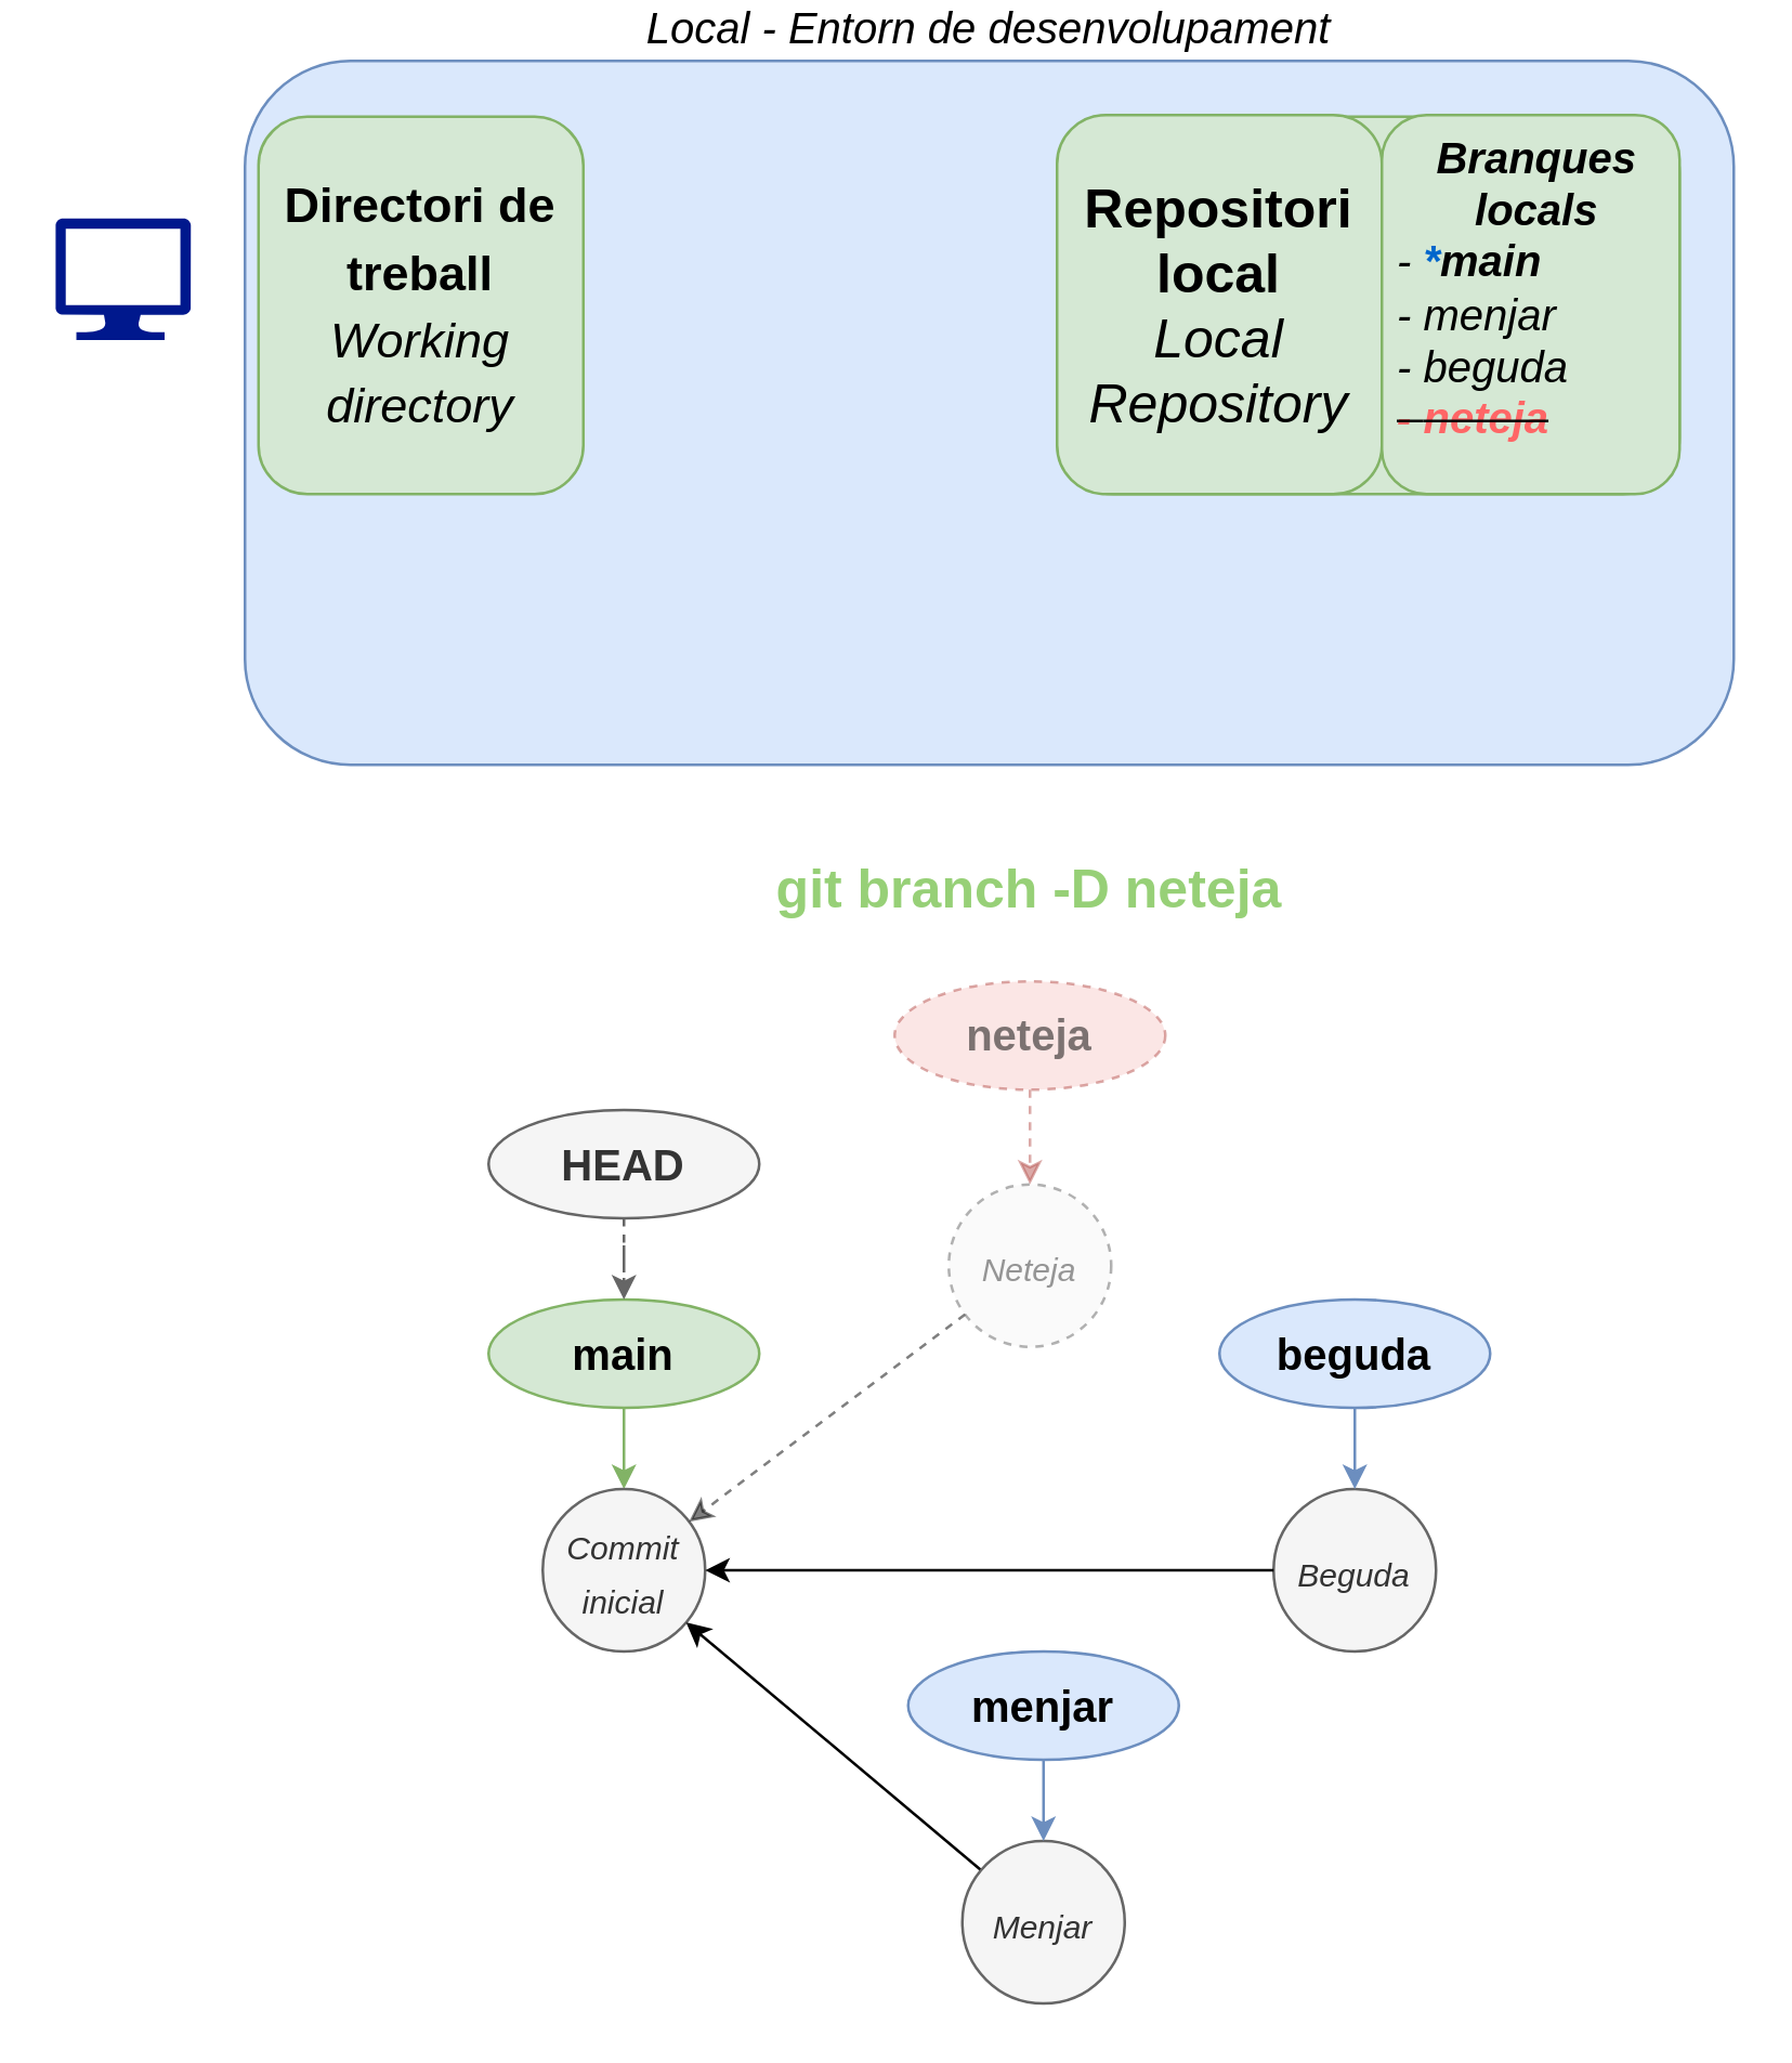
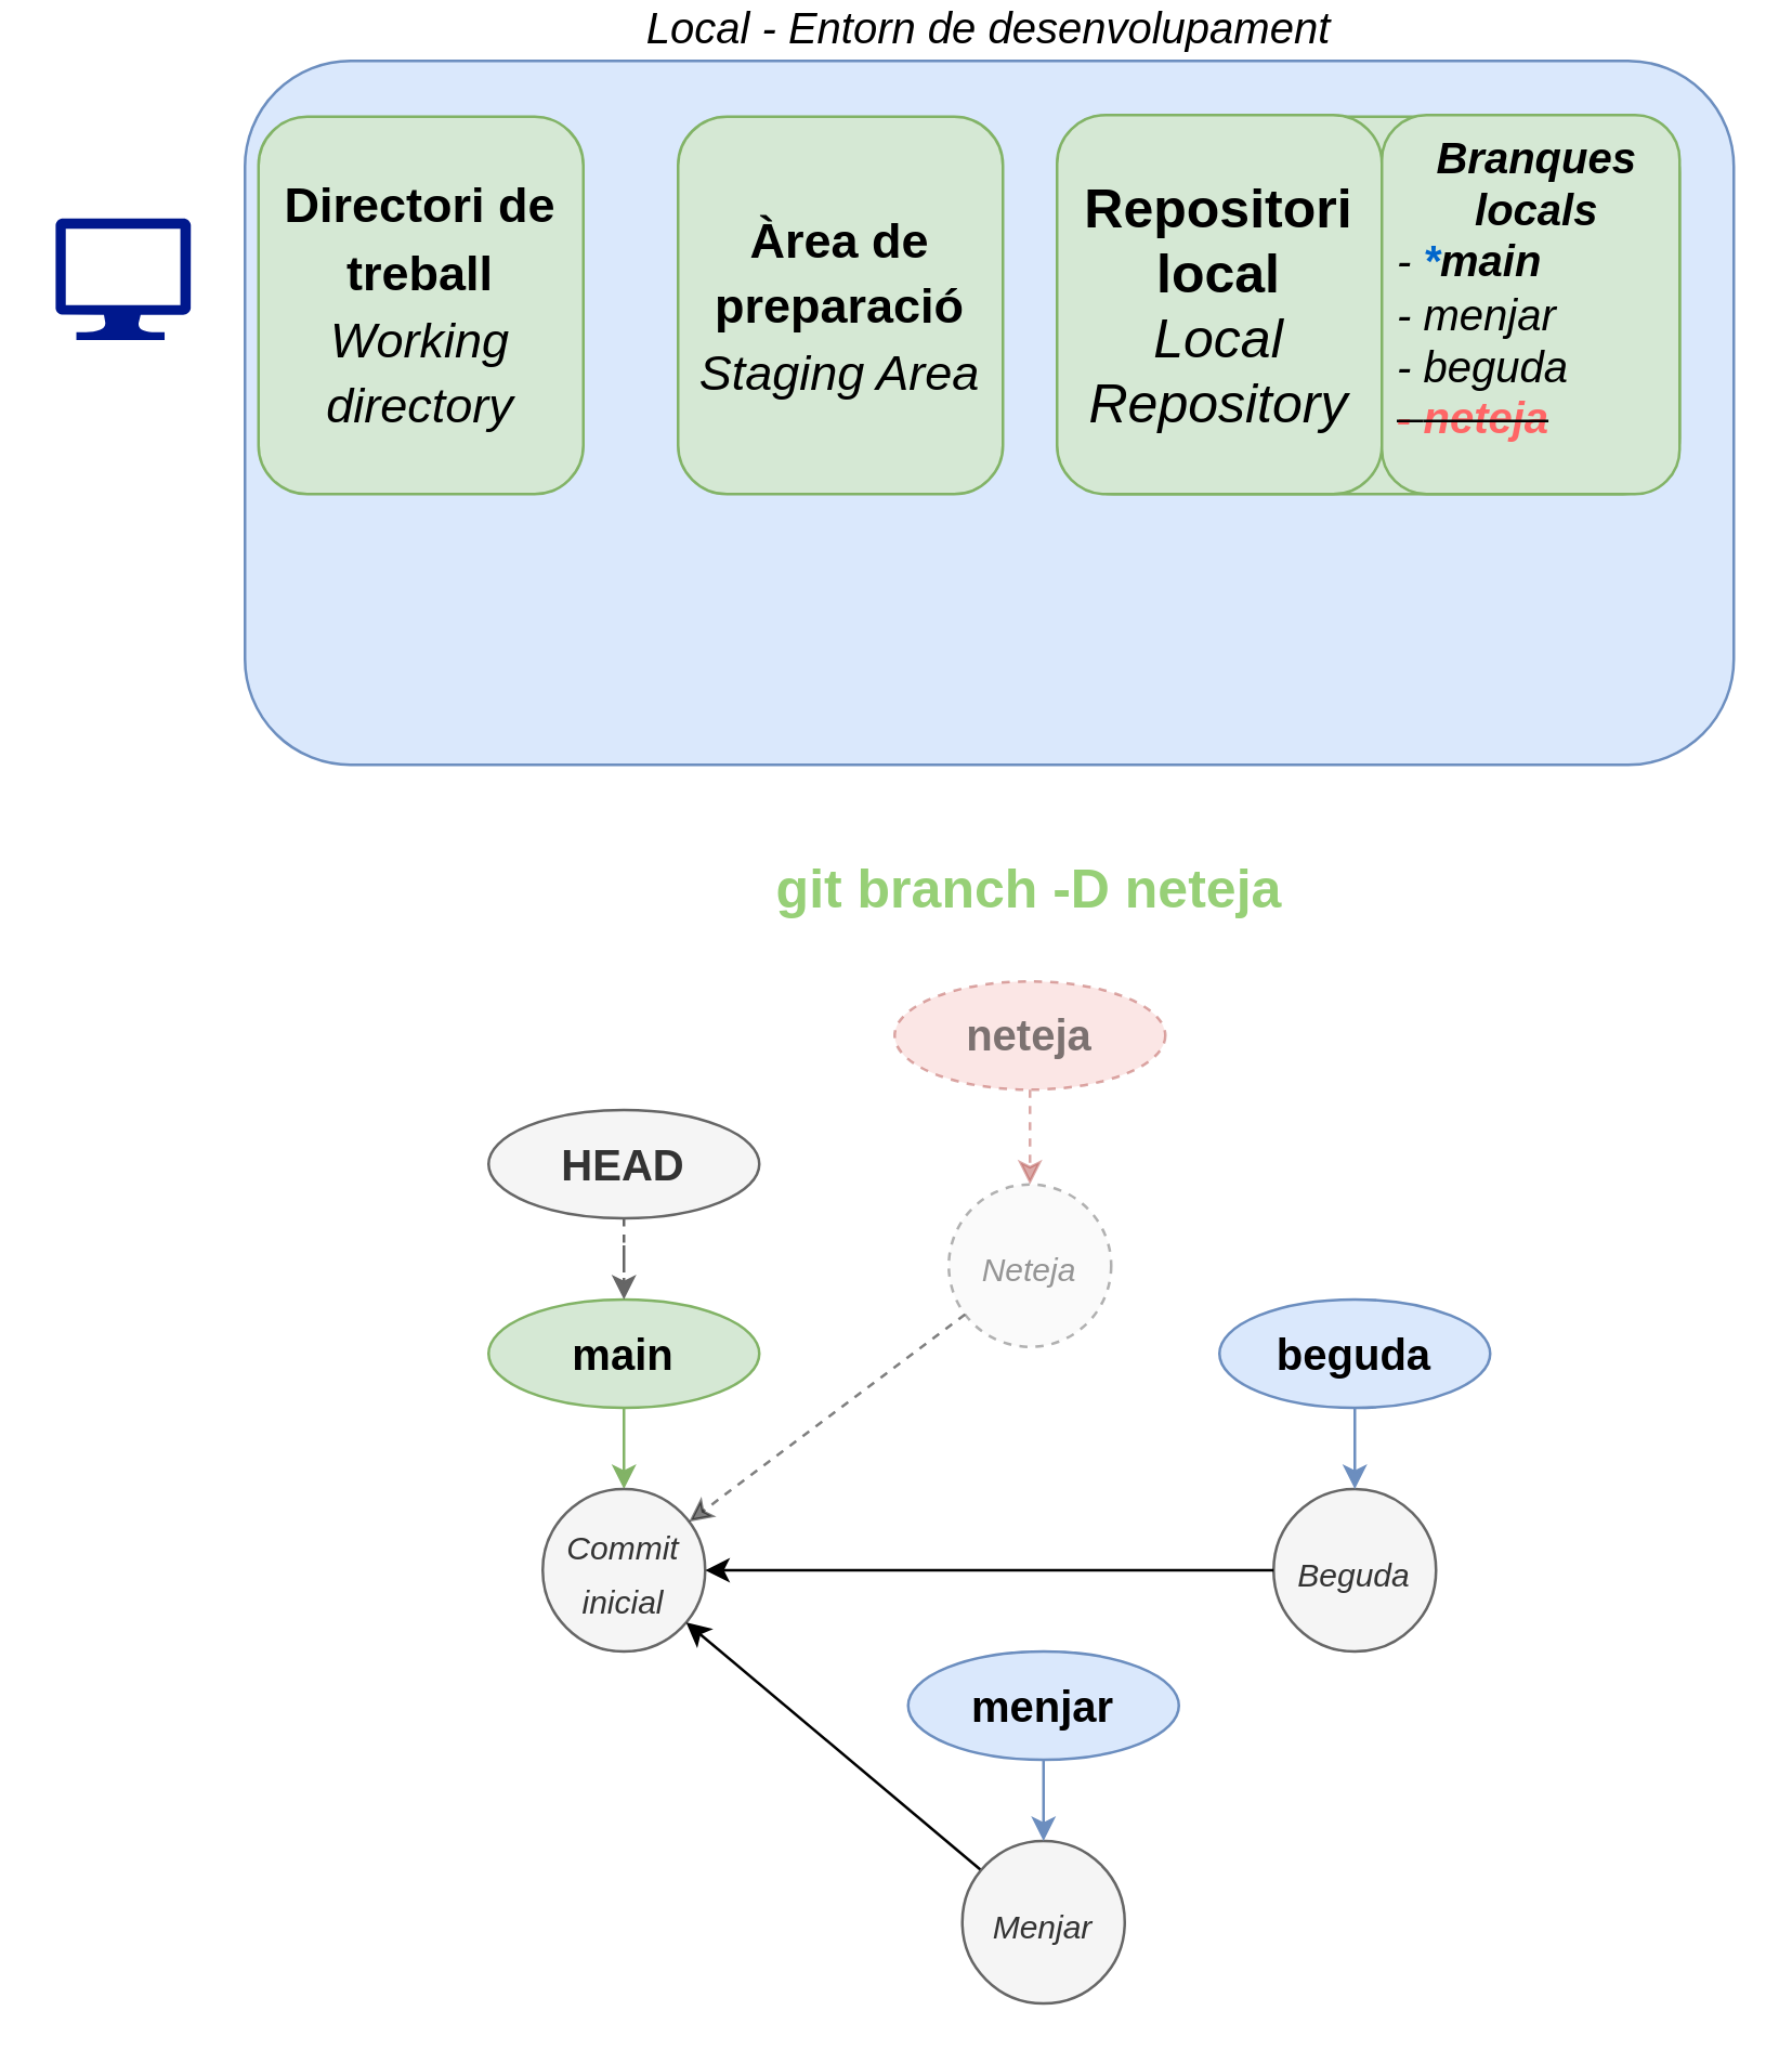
+ <mxCell id="11" value="&lt;b style=&quot;border-color: var(--border-color); font-size: 18px;&quot;&gt;Àrea de preparació&lt;/b&gt;&lt;br style=&quot;border-color: var(--border-color); font-size: 18px;&quot;&gt;&lt;i style=&quot;border-color: var(--border-color); font-size: 18px;&quot;&gt;Staging Area&lt;/i&gt;" style="rounded=1;whiteSpace=wrap;html=1;fontSize=20;fillColor=#d5e8d4;strokeColor=#82b366;" parent="1" vertex="1"><mxGeometry x="250" y="40.63" width="120" height="139.37" as="geometry" /></mxCell>
